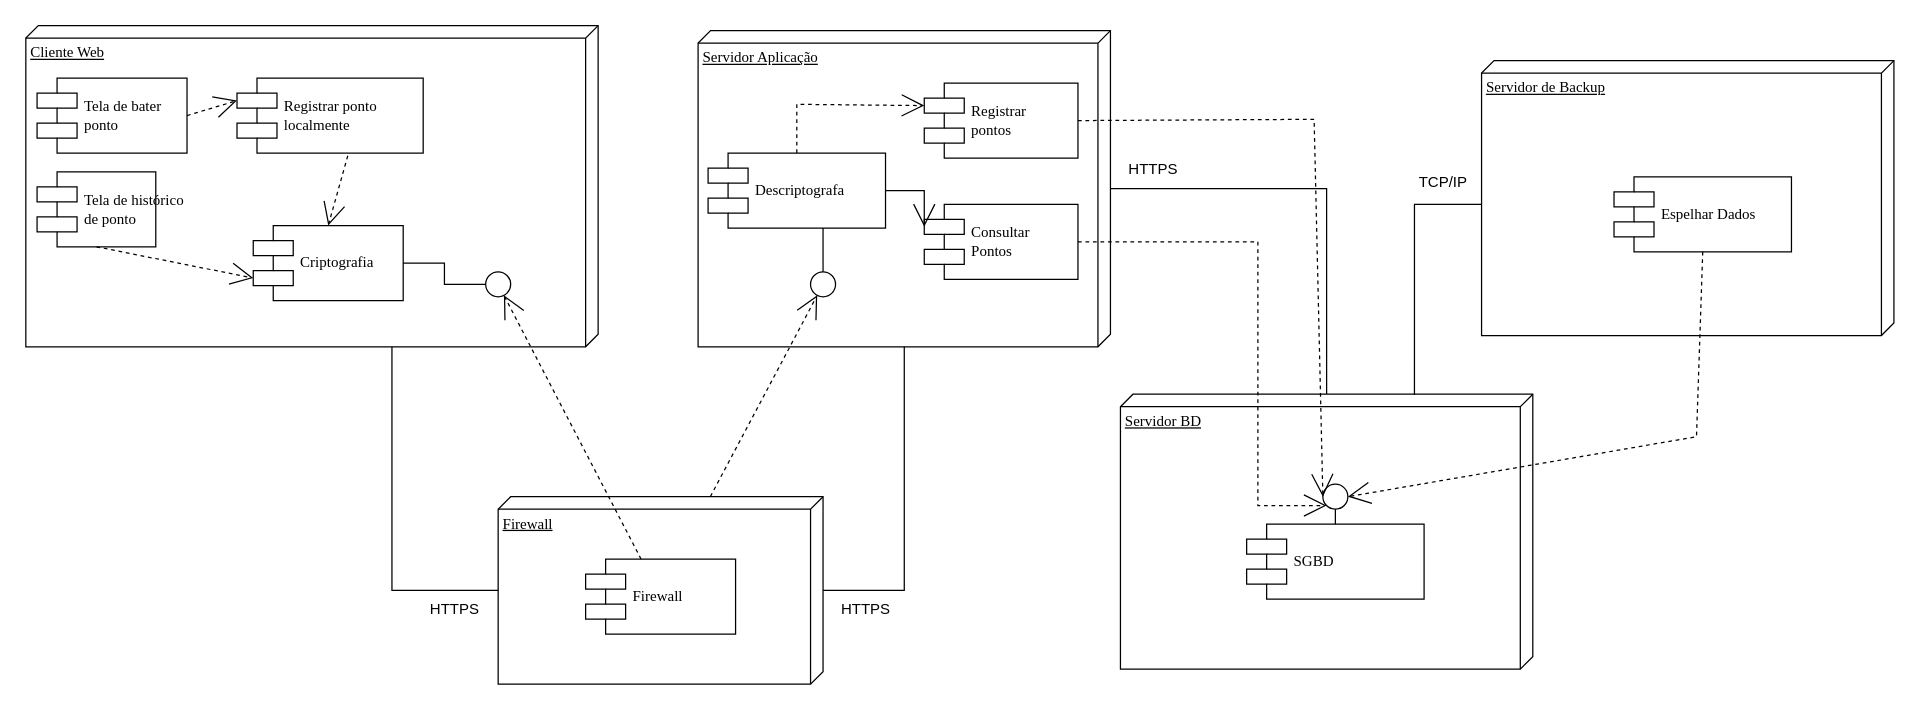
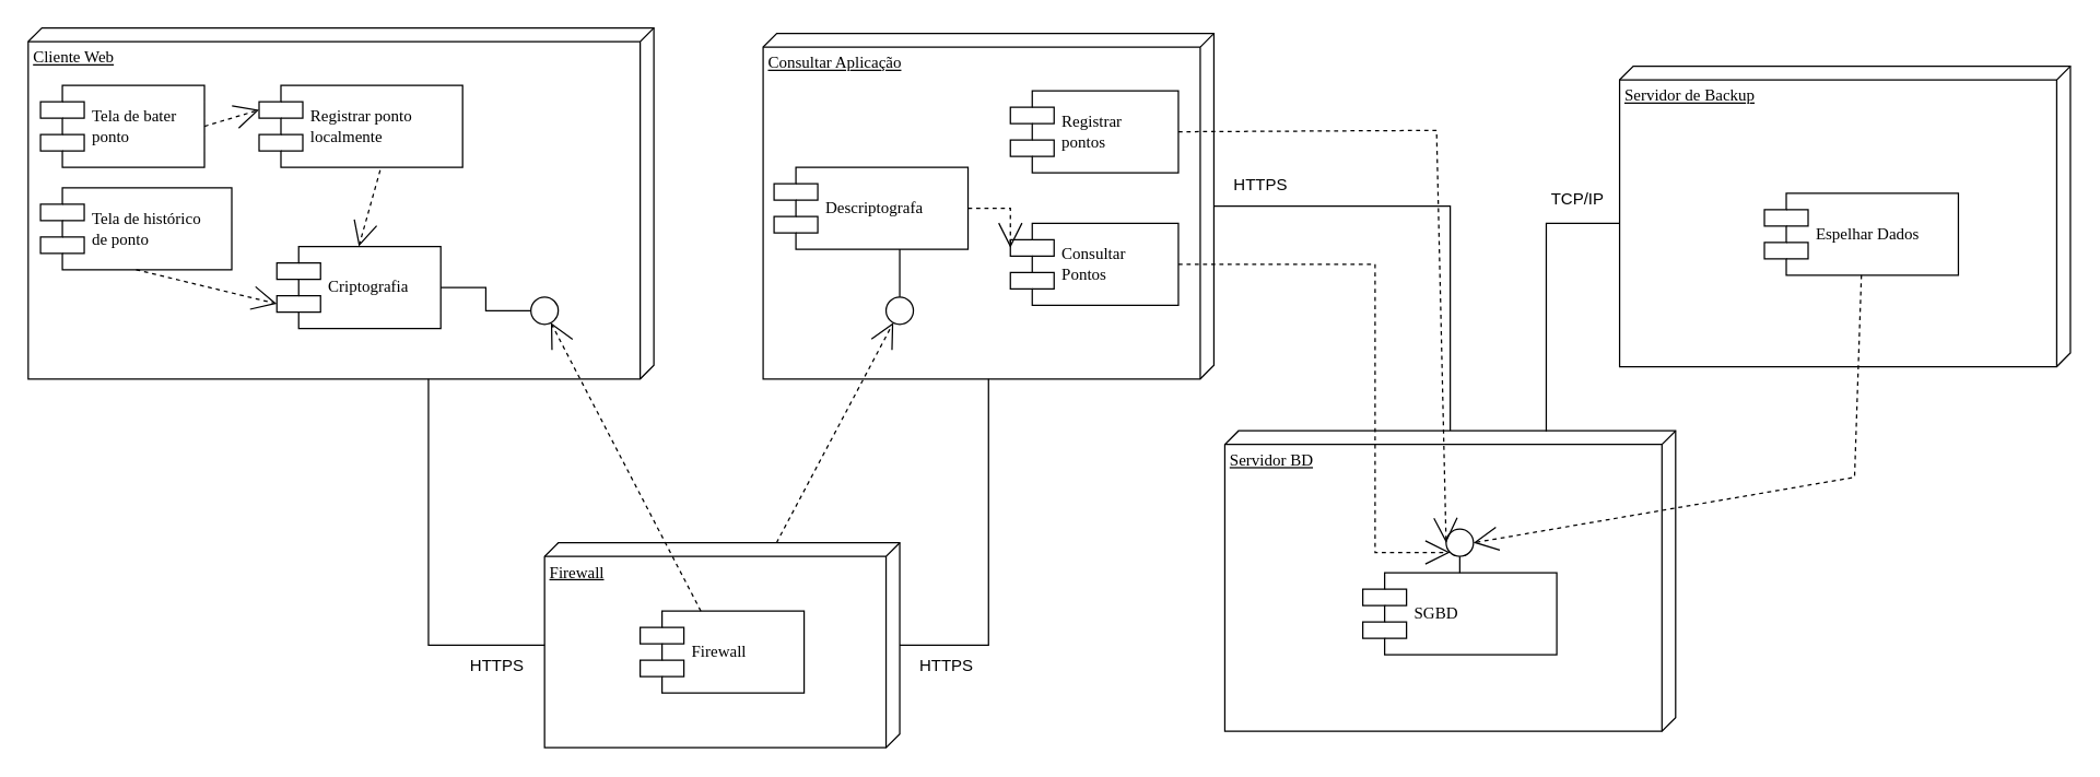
- <mxCell id="4" value="Servidor Aplicação" style="verticalAlign=top;align=left;spacingTop=8;spacingLeft=2;spacingRight=12;shape=cube;size=10;direction=south;fontStyle=4;html=1;rounded=0;shadow=0;comic=0;labelBackgroundColor=none;strokeWidth=1;fontFamily=Verdana;fontSize=12" parent="1" vertex="1"><mxGeometry x="558" y="24" width="330" height="253" as="geometry" /></mxCell>
+ <mxCell id="4" value="Consultar Aplicação" style="verticalAlign=top;align=left;spacingTop=8;spacingLeft=2;spacingRight=12;shape=cube;size=10;direction=south;fontStyle=4;html=1;rounded=0;shadow=0;comic=0;labelBackgroundColor=none;strokeWidth=1;fontFamily=Verdana;fontSize=12" parent="1" vertex="1"><mxGeometry x="558" y="24" width="330" height="253" as="geometry" /></mxCell>
- <mxCell id="15" style="edgeStyle=orthogonalEdgeStyle;rounded=0;html=1;dashed=1;labelBackgroundColor=none;startArrow=none;startFill=0;startSize=8;endArrow=open;endFill=0;endSize=16;fontFamily=Verdana;fontSize=12;entryX=0;entryY=0.3;entryDx=0;entryDy=0;" parent="1" source="8" target="18" edge="1"><mxGeometry relative="1" as="geometry"><mxPoint x="748" y="152" as="targetPoint" /><Array as="points"><mxPoint x="637" y="83" /></Array></mxGeometry></mxCell>
- <mxCell id="35" style="edgeStyle=orthogonalEdgeStyle;rounded=0;html=1;dashed=0;labelBackgroundColor=none;startArrow=none;startFill=0;startSize=8;endArrow=open;endFill=0;endSize=16;fontFamily=Verdana;fontSize=12;entryX=0;entryY=0.3;entryDx=0;entryDy=0;exitX=1;exitY=0.5;exitDx=0;exitDy=0;" parent="1" source="8" target="34" edge="1"><mxGeometry relative="1" as="geometry"><mxPoint x="748" y="84" as="targetPoint" /><mxPoint x="646" y="122" as="sourcePoint" /><Array as="points"><mxPoint x="739" y="152" /></Array></mxGeometry></mxCell>
+ <mxCell id="35" style="edgeStyle=orthogonalEdgeStyle;rounded=0;html=1;dashed=1;labelBackgroundColor=none;startArrow=none;startFill=0;startSize=8;endArrow=open;endFill=0;endSize=16;fontFamily=Verdana;fontSize=12;entryX=0;entryY=0.3;entryDx=0;entryDy=0;exitX=1;exitY=0.5;exitDx=0;exitDy=0;" parent="1" source="8" target="34" edge="1"><mxGeometry relative="1" as="geometry"><mxPoint x="748" y="84" as="targetPoint" /><mxPoint x="646" y="122" as="sourcePoint" /><Array as="points"><mxPoint x="739" y="152" /></Array></mxGeometry></mxCell>
- <mxCell id="29" value="Tela de histórico&lt;div&gt;de ponto&lt;/div&gt;" style="shape=component;align=left;spacingLeft=36;rounded=0;shadow=0;comic=0;labelBackgroundColor=none;strokeWidth=1;fontFamily=Verdana;fontSize=12;html=1;" parent="1" vertex="1"><mxGeometry x="29" y="137" width="95" height="60" as="geometry" /></mxCell>
+ <mxCell id="29" value="Tela de histórico&lt;div&gt;de ponto&lt;/div&gt;" style="shape=component;align=left;spacingLeft=36;rounded=0;shadow=0;comic=0;labelBackgroundColor=none;strokeWidth=1;fontFamily=Verdana;fontSize=12;html=1;" parent="1" vertex="1"><mxGeometry x="29" y="137" width="140" height="60" as="geometry" /></mxCell>
